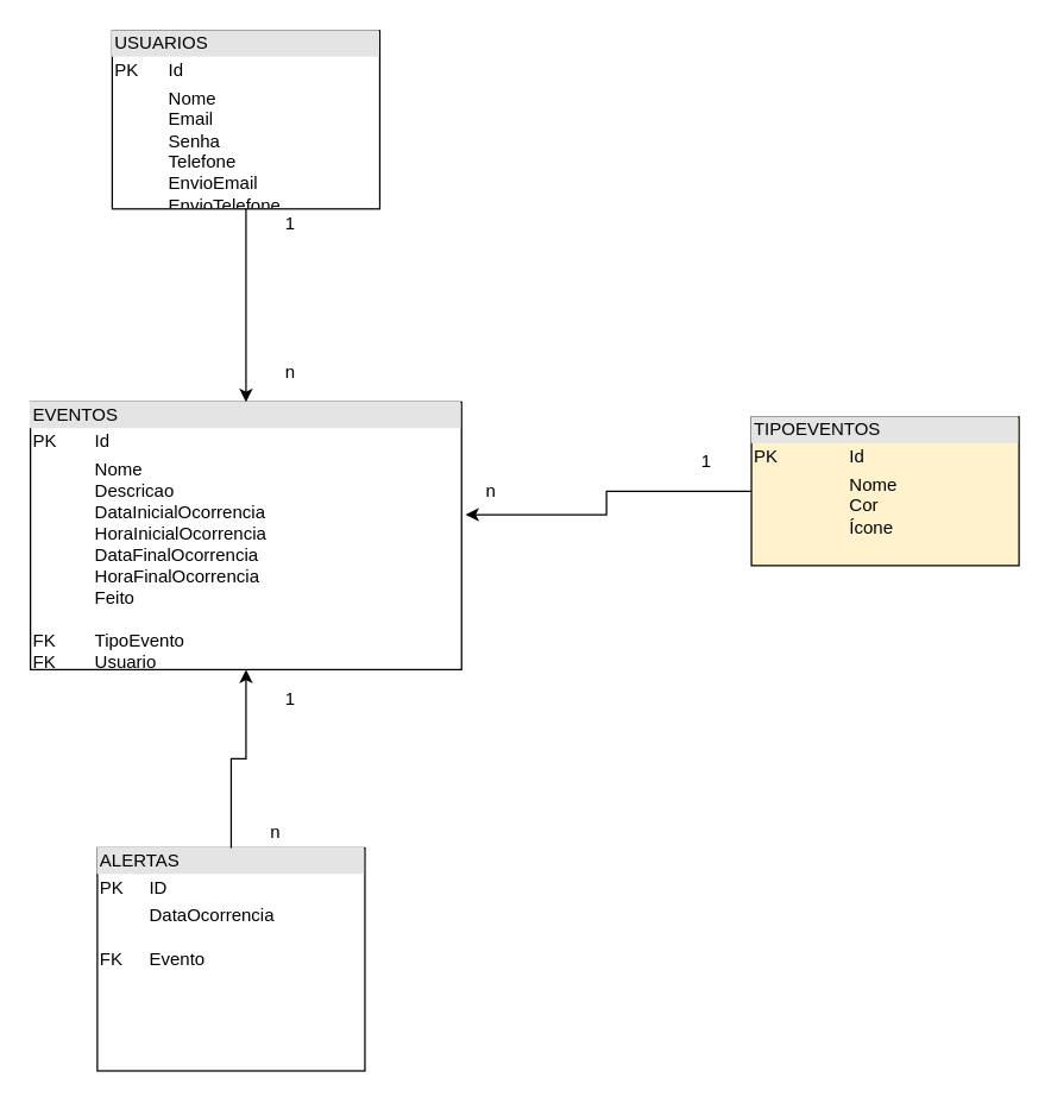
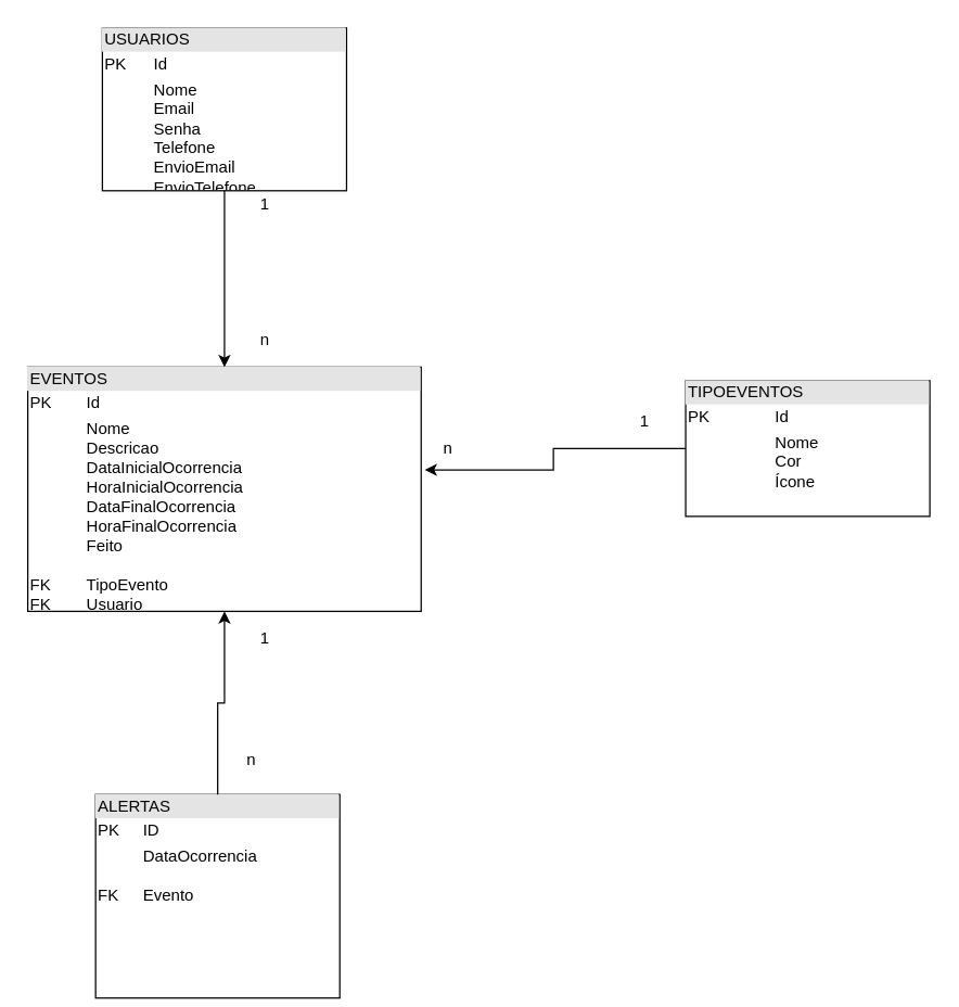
- <mxCell id="3" value="&lt;div style=&quot;box-sizing: border-box ; width: 100% ; background: #e4e4e4 ; padding: 2px&quot;&gt;TIPOEVENTOS&lt;/div&gt;&lt;table style=&quot;width: 100% ; font-size: 1em&quot; cellpadding=&quot;2&quot; cellspacing=&quot;0&quot;&gt;&lt;tbody&gt;&lt;tr&gt;&lt;td&gt;PK&lt;/td&gt;&lt;td&gt;Id&lt;/td&gt;&lt;/tr&gt;&lt;tr&gt;&lt;td&gt;&lt;br&gt;&lt;/td&gt;&lt;td&gt;Nome&lt;br&gt;Cor&lt;br&gt;Ícone&lt;/td&gt;&lt;/tr&gt;&lt;/tbody&gt;&lt;/table&gt;" style="verticalAlign=top;align=left;overflow=fill;html=1;fillColor=#fff2cc;" parent="1" vertex="1"><mxGeometry x="505" y="280" width="180" height="100" as="geometry" /></mxCell>
+ <mxCell id="3" value="&lt;div style=&quot;box-sizing: border-box ; width: 100% ; background: #e4e4e4 ; padding: 2px&quot;&gt;TIPOEVENTOS&lt;/div&gt;&lt;table style=&quot;width: 100% ; font-size: 1em&quot; cellpadding=&quot;2&quot; cellspacing=&quot;0&quot;&gt;&lt;tbody&gt;&lt;tr&gt;&lt;td&gt;PK&lt;/td&gt;&lt;td&gt;Id&lt;/td&gt;&lt;/tr&gt;&lt;tr&gt;&lt;td&gt;&lt;br&gt;&lt;/td&gt;&lt;td&gt;Nome&lt;br&gt;Cor&lt;br&gt;Ícone&lt;/td&gt;&lt;/tr&gt;&lt;/tbody&gt;&lt;/table&gt;" style="verticalAlign=top;align=left;overflow=fill;html=1;" parent="1" vertex="1"><mxGeometry x="505" y="280" width="180" height="100" as="geometry" /></mxCell>
- <mxCell id="6" value="&lt;div style=&quot;box-sizing: border-box ; width: 100% ; background: #e4e4e4 ; padding: 2px&quot;&gt;ALERTAS&lt;/div&gt;&lt;table style=&quot;width: 100% ; font-size: 1em&quot; cellpadding=&quot;2&quot; cellspacing=&quot;0&quot;&gt;&lt;tbody&gt;&lt;tr&gt;&lt;td&gt;PK&lt;/td&gt;&lt;td&gt;ID&lt;/td&gt;&lt;/tr&gt;&lt;tr&gt;&lt;td&gt;&lt;br&gt;FK&lt;/td&gt;&lt;td&gt;DataOcorrencia&lt;br&gt;&lt;br&gt;Evento&lt;br&gt;&lt;br&gt;&lt;/td&gt;&lt;/tr&gt;&lt;/tbody&gt;&lt;/table&gt;" style="verticalAlign=top;align=left;overflow=fill;html=1;" parent="1" vertex="1"><mxGeometry x="65" y="570" width="180" height="150" as="geometry" /></mxCell>
+ <mxCell id="6" value="&lt;div style=&quot;box-sizing: border-box ; width: 100% ; background: #e4e4e4 ; padding: 2px&quot;&gt;ALERTAS&lt;/div&gt;&lt;table style=&quot;width: 100% ; font-size: 1em&quot; cellpadding=&quot;2&quot; cellspacing=&quot;0&quot;&gt;&lt;tbody&gt;&lt;tr&gt;&lt;td&gt;PK&lt;/td&gt;&lt;td&gt;ID&lt;/td&gt;&lt;/tr&gt;&lt;tr&gt;&lt;td&gt;&lt;br&gt;FK&lt;/td&gt;&lt;td&gt;DataOcorrencia&lt;br&gt;&lt;br&gt;Evento&lt;br&gt;&lt;br&gt;&lt;/td&gt;&lt;/tr&gt;&lt;/tbody&gt;&lt;/table&gt;" style="verticalAlign=top;align=left;overflow=fill;html=1;" parent="1" vertex="1"><mxGeometry x="70" y="585" width="180" height="150" as="geometry" /></mxCell>
